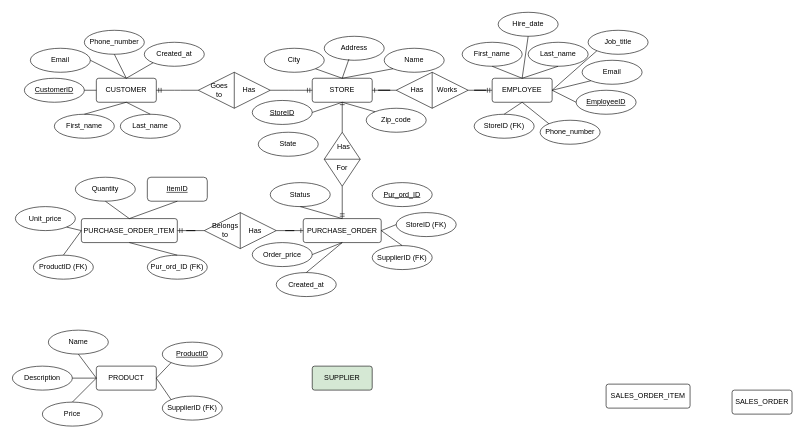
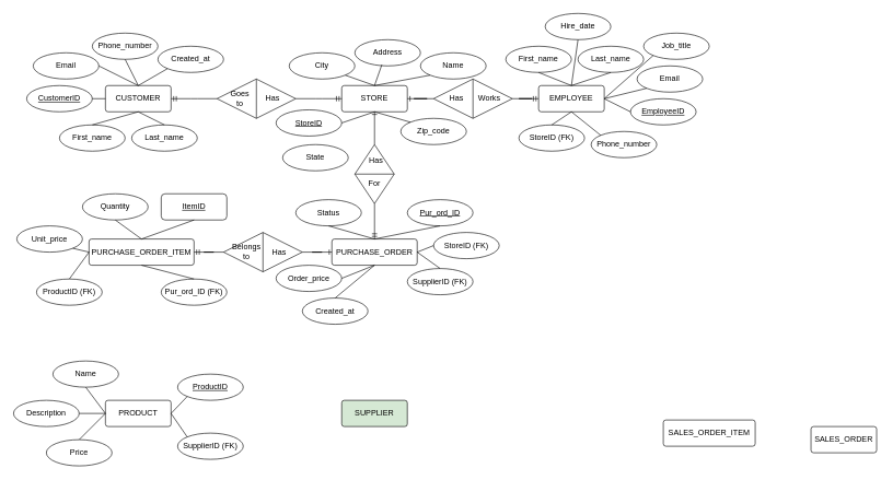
+ <mxCell id="71" value="" style="endArrow=none;html=1;rounded=0;exitX=0.5;exitY=0;exitDx=0;exitDy=0;entryX=0.5;entryY=1;entryDx=0;entryDy=0;" edge="1" parent="1" source="63" target="64"><mxGeometry relative="1" as="geometry"><mxPoint x="685" y="374" as="sourcePoint" /><mxPoint x="610" y="354" as="targetPoint" /></mxGeometry></mxCell>
- <mxCell id="7" value="SALES_ORDER" style="rounded=1;arcSize=10;whiteSpace=wrap;html=1;align=center;" parent="1" vertex="1"><mxGeometry x="1220" y="650" width="100" height="40" as="geometry" /></mxCell>
+ <mxCell id="7" value="SALES_ORDER" style="rounded=1;arcSize=10;whiteSpace=wrap;html=1;align=center;" parent="1" vertex="1"><mxGeometry x="1235" y="650" width="100" height="40" as="geometry" /></mxCell>
